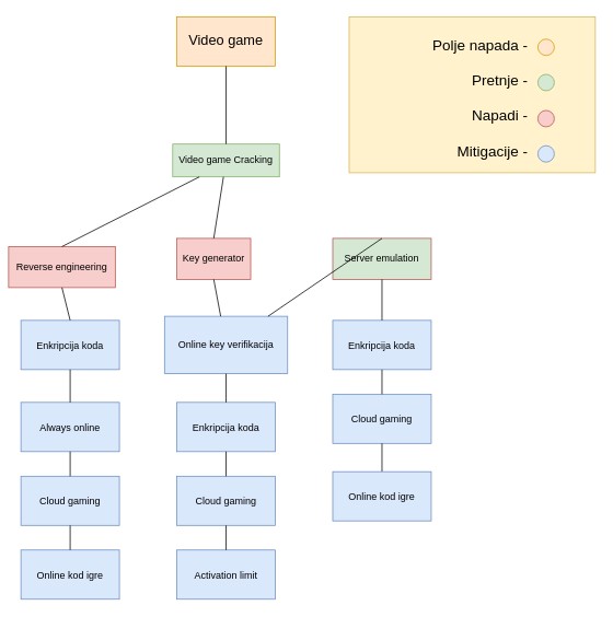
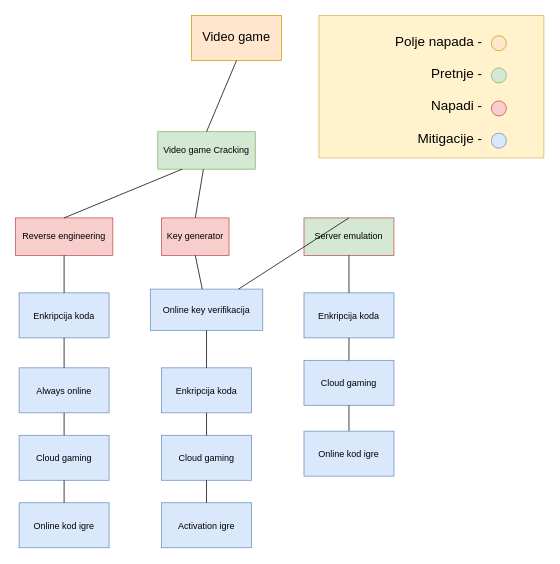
- <mxCell id="9" value="&lt;font style=&quot;font-size: 17px;&quot;&gt;Video game&lt;/font&gt;" style="rounded=0;whiteSpace=wrap;html=1;fillColor=#ffe6cc;strokeColor=#d79b00;" vertex="1" parent="1"><mxGeometry x="215" y="20" width="120" height="60" as="geometry" /></mxCell>
+ <mxCell id="9" value="&lt;font style=&quot;font-size: 17px;&quot;&gt;Video game&lt;/font&gt;" style="rounded=0;whiteSpace=wrap;html=1;fillColor=#ffe6cc;strokeColor=#d79b00;" vertex="1" parent="1"><mxGeometry x="255" y="20" width="120" height="60" as="geometry" /></mxCell>
- <mxCell id="3" value="Video game Cracking" style="rounded=0;whiteSpace=wrap;html=1;fillColor=#d5e8d4;strokeColor=#82b366;" vertex="1" parent="1"><mxGeometry x="210" y="175" width="130" height="40" as="geometry" /></mxCell>
+ <mxCell id="3" value="Video game Cracking" style="rounded=0;whiteSpace=wrap;html=1;fillColor=#d5e8d4;strokeColor=#82b366;" vertex="1" parent="1"><mxGeometry x="210" y="175" width="130" height="50" as="geometry" /></mxCell>
- <mxCell id="4" value="Reverse engineering" style="rounded=0;whiteSpace=wrap;html=1;fillColor=#f8cecc;strokeColor=#b85450;" vertex="1" parent="1"><mxGeometry x="10" y="300" width="130" height="50" as="geometry" /></mxCell>
+ <mxCell id="4" value="Reverse engineering" style="rounded=0;whiteSpace=wrap;html=1;fillColor=#f8cecc;strokeColor=#b85450;" vertex="1" parent="1"><mxGeometry x="20" y="290" width="130" height="50" as="geometry" /></mxCell>
- <mxCell id="7" value="Online key verifikacija" style="rounded=0;whiteSpace=wrap;html=1;fillColor=#dae8fc;strokeColor=#6c8ebf;" vertex="1" parent="1"><mxGeometry x="200" y="385" width="150" height="70" as="geometry" /></mxCell>
+ <mxCell id="7" value="Online key verifikacija" style="rounded=0;whiteSpace=wrap;html=1;fillColor=#dae8fc;strokeColor=#6c8ebf;" vertex="1" parent="1"><mxGeometry x="200" y="385" width="150" height="55" as="geometry" /></mxCell>
- <mxCell id="27" value="&lt;font style=&quot;font-size: 12px;&quot;&gt;Activation limit&lt;/font&gt;" style="rounded=0;whiteSpace=wrap;html=1;fontSize=17;fillColor=#dae8fc;strokeColor=#6c8ebf;" vertex="1" parent="1"><mxGeometry x="215" y="670" width="120" height="60" as="geometry" /></mxCell>
+ <mxCell id="27" value="&lt;font style=&quot;font-size: 12px;&quot;&gt;Activation igre&lt;/font&gt;" style="rounded=0;whiteSpace=wrap;html=1;fontSize=17;fillColor=#dae8fc;strokeColor=#6c8ebf;" vertex="1" parent="1"><mxGeometry x="215" y="670" width="120" height="60" as="geometry" /></mxCell>
